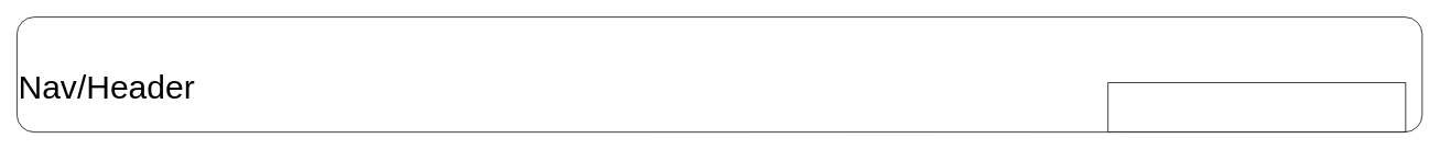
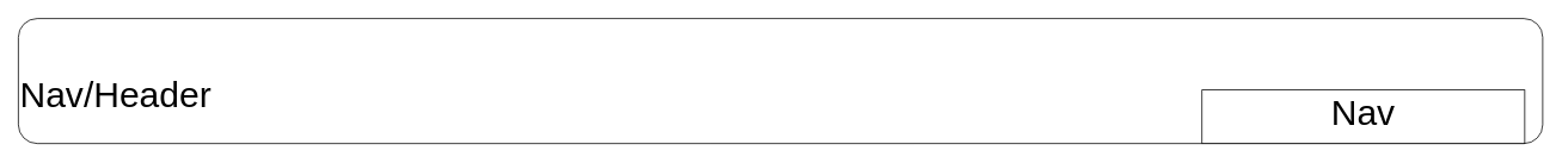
+ <mxCell id="4" value="Nav" style="text;html=1;strokeColor=none;fillColor=none;align=center;verticalAlign=middle;whiteSpace=wrap;rounded=0;fontSize=40;" vertex="1" parent="1"><mxGeometry x="1350" y="110" width="340" height="30" as="geometry" /></mxCell>
